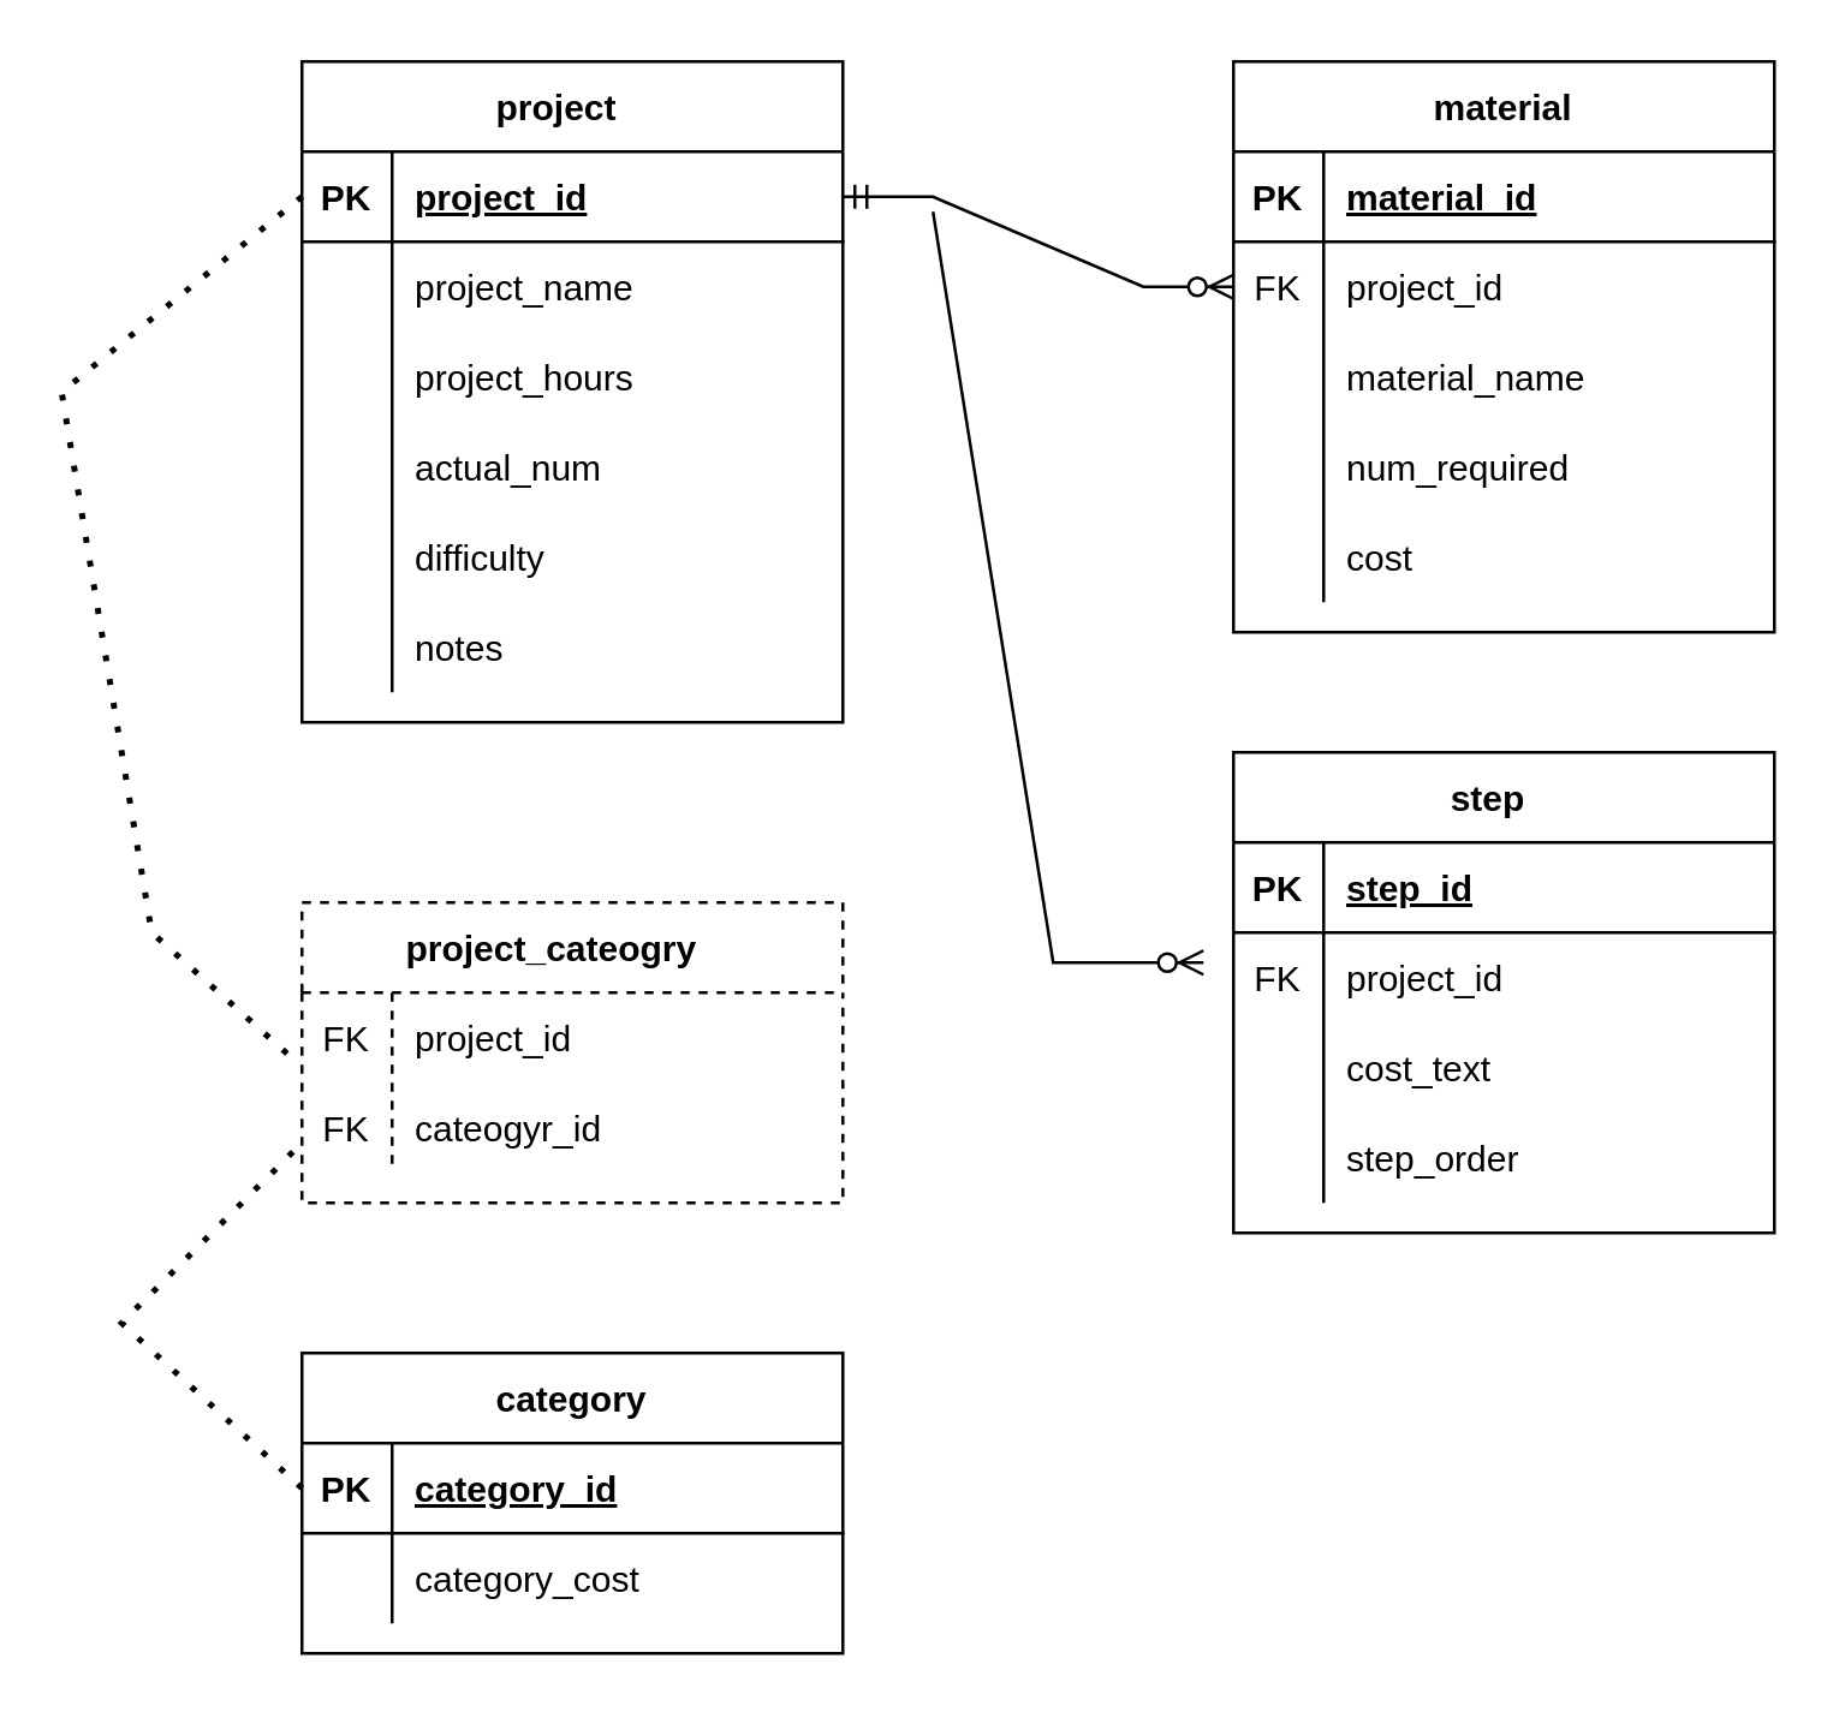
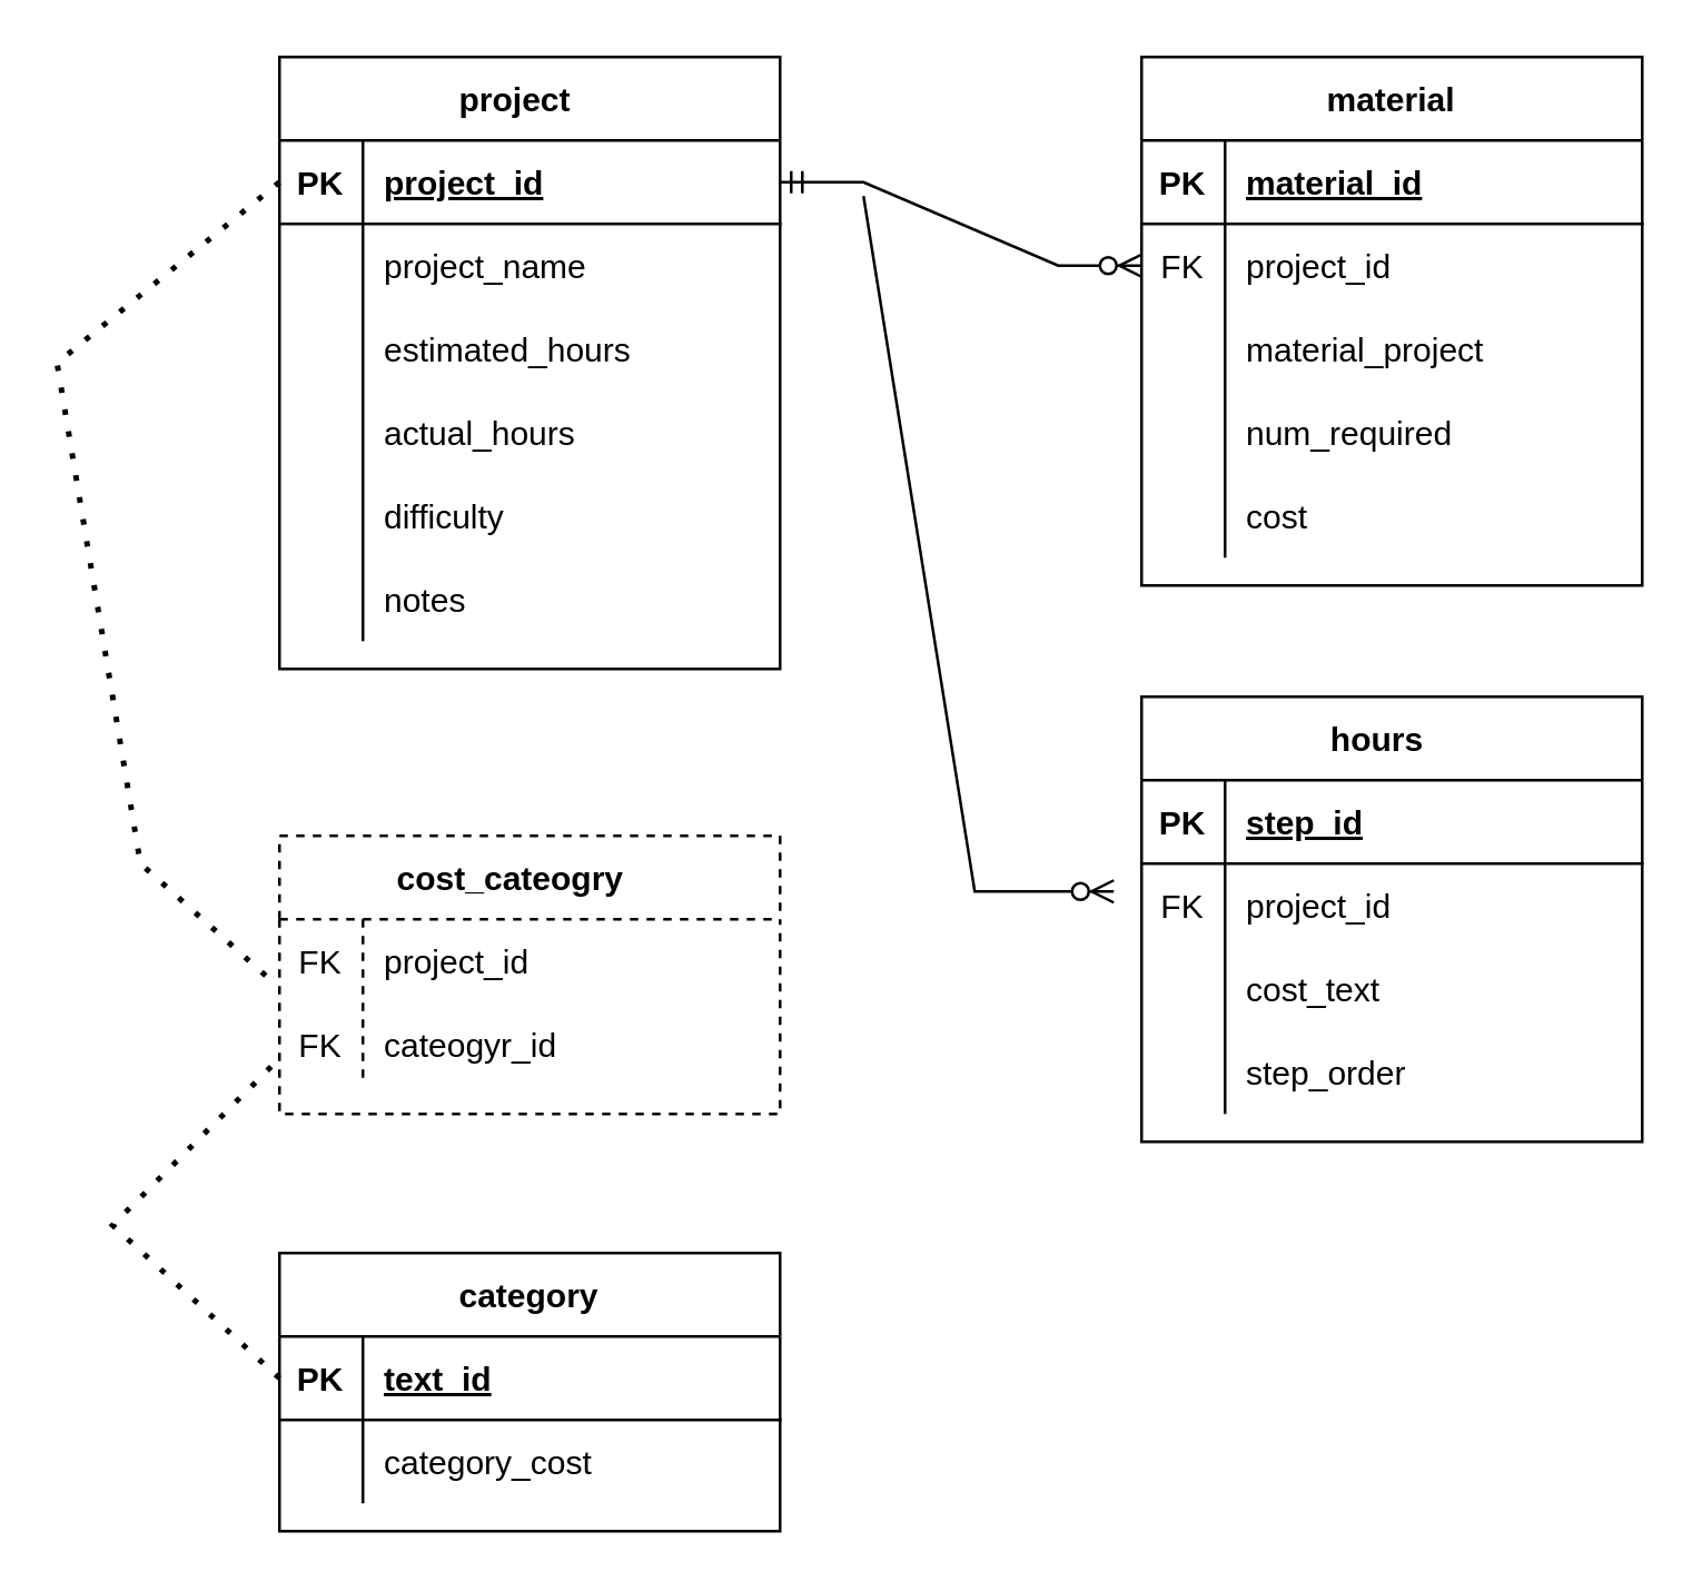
- <mxCell id="11" value="project_hours" style="shape=partialRectangle;connectable=0;fillColor=none;top=0;left=0;bottom=0;right=0;align=left;spacingLeft=6;overflow=hidden;" vertex="1" parent="9"><mxGeometry x="30" width="150" height="30" as="geometry"><mxRectangle width="150" height="30" as="alternateBounds" /></mxGeometry></mxCell>
+ <mxCell id="11" value="estimated_hours" style="shape=partialRectangle;connectable=0;fillColor=none;top=0;left=0;bottom=0;right=0;align=left;spacingLeft=6;overflow=hidden;" vertex="1" parent="9"><mxGeometry x="30" width="150" height="30" as="geometry"><mxRectangle width="150" height="30" as="alternateBounds" /></mxGeometry></mxCell>
- <mxCell id="30" value="material_name" style="shape=partialRectangle;connectable=0;fillColor=none;top=0;left=0;bottom=0;right=0;align=left;spacingLeft=6;overflow=hidden;" vertex="1" parent="28"><mxGeometry x="30" width="150" height="30" as="geometry"><mxRectangle width="150" height="30" as="alternateBounds" /></mxGeometry></mxCell>
+ <mxCell id="30" value="material_project" style="shape=partialRectangle;connectable=0;fillColor=none;top=0;left=0;bottom=0;right=0;align=left;spacingLeft=6;overflow=hidden;" vertex="1" parent="28"><mxGeometry x="30" width="150" height="30" as="geometry"><mxRectangle width="150" height="30" as="alternateBounds" /></mxGeometry></mxCell>
- <mxCell id="14" value="actual_num" style="shape=partialRectangle;connectable=0;fillColor=none;top=0;left=0;bottom=0;right=0;align=left;spacingLeft=6;overflow=hidden;" vertex="1" parent="12"><mxGeometry x="30" width="150" height="30" as="geometry"><mxRectangle width="150" height="30" as="alternateBounds" /></mxGeometry></mxCell>
+ <mxCell id="14" value="actual_hours" style="shape=partialRectangle;connectable=0;fillColor=none;top=0;left=0;bottom=0;right=0;align=left;spacingLeft=6;overflow=hidden;" vertex="1" parent="12"><mxGeometry x="30" width="150" height="30" as="geometry"><mxRectangle width="150" height="30" as="alternateBounds" /></mxGeometry></mxCell>
- <mxCell id="38" value="step   " style="shape=table;startSize=30;container=1;collapsible=1;childLayout=tableLayout;fixedRows=1;rowLines=0;fontStyle=1;align=center;resizeLast=1;" vertex="1" parent="1"><mxGeometry x="410" y="250" width="180" height="160" as="geometry" /></mxCell>
+ <mxCell id="38" value="hours   " style="shape=table;startSize=30;container=1;collapsible=1;childLayout=tableLayout;fixedRows=1;rowLines=0;fontStyle=1;align=center;resizeLast=1;" vertex="1" parent="1"><mxGeometry x="410" y="250" width="180" height="160" as="geometry" /></mxCell>
- <mxCell id="59" value="project_cateogry    " style="shape=table;startSize=30;container=1;collapsible=1;childLayout=tableLayout;fixedRows=1;rowLines=0;fontStyle=1;align=center;resizeLast=1;dashed=1;" vertex="1" parent="1"><mxGeometry x="100" y="300" width="180" height="100" as="geometry" /></mxCell>
+ <mxCell id="59" value="cost_cateogry    " style="shape=table;startSize=30;container=1;collapsible=1;childLayout=tableLayout;fixedRows=1;rowLines=0;fontStyle=1;align=center;resizeLast=1;dashed=1;" vertex="1" parent="1"><mxGeometry x="100" y="300" width="180" height="100" as="geometry" /></mxCell>
- <mxCell id="55" value="category_id" style="shape=partialRectangle;connectable=0;fillColor=none;top=0;left=0;bottom=0;right=0;align=left;spacingLeft=6;fontStyle=5;overflow=hidden;" vertex="1" parent="53"><mxGeometry x="30" width="150" height="30" as="geometry"><mxRectangle width="150" height="30" as="alternateBounds" /></mxGeometry></mxCell>
+ <mxCell id="55" value="text_id" style="shape=partialRectangle;connectable=0;fillColor=none;top=0;left=0;bottom=0;right=0;align=left;spacingLeft=6;fontStyle=5;overflow=hidden;" vertex="1" parent="53"><mxGeometry x="30" width="150" height="30" as="geometry"><mxRectangle width="150" height="30" as="alternateBounds" /></mxGeometry></mxCell>
